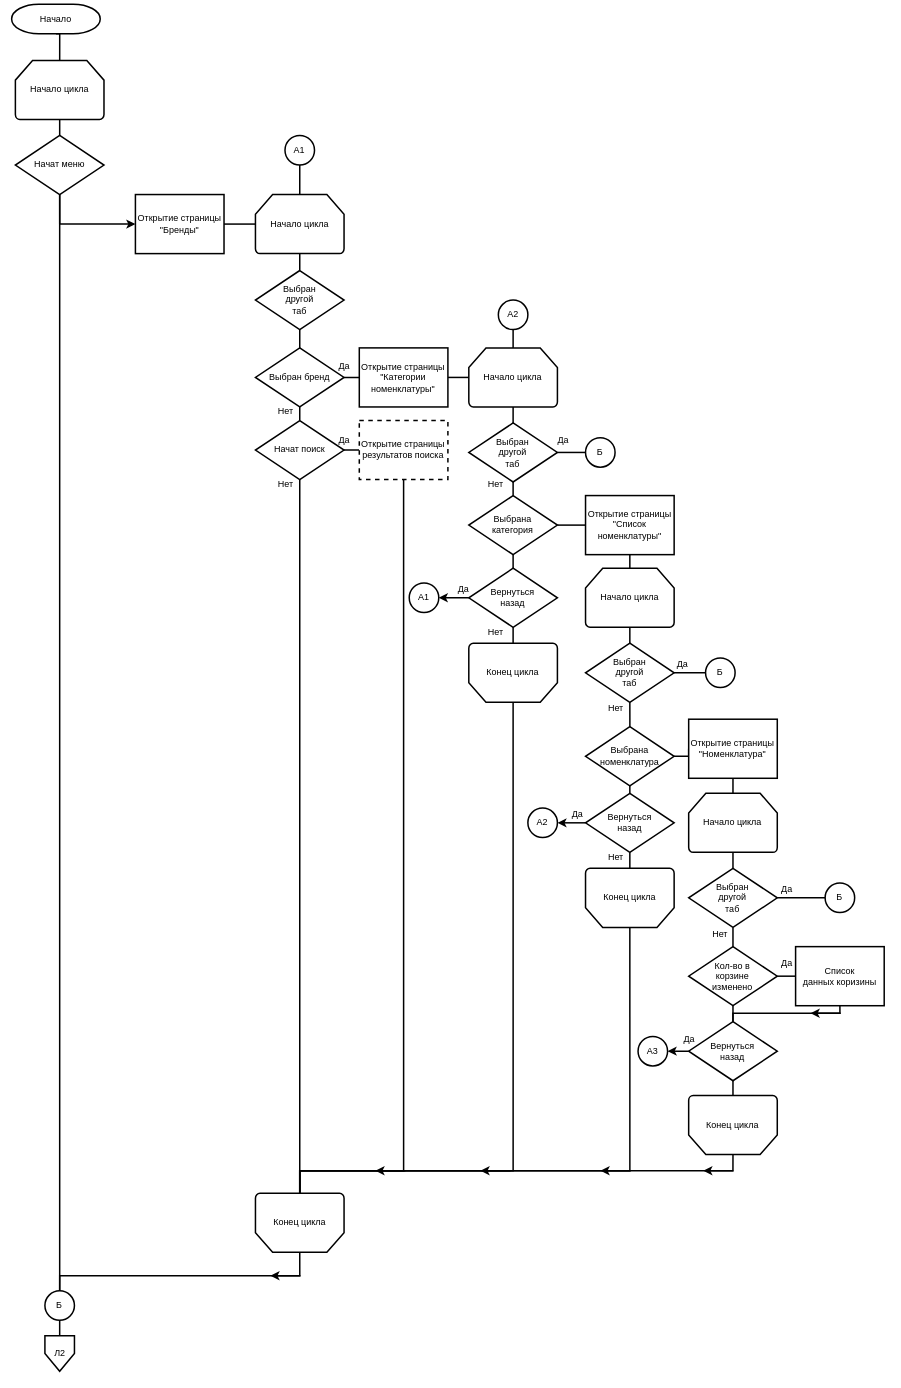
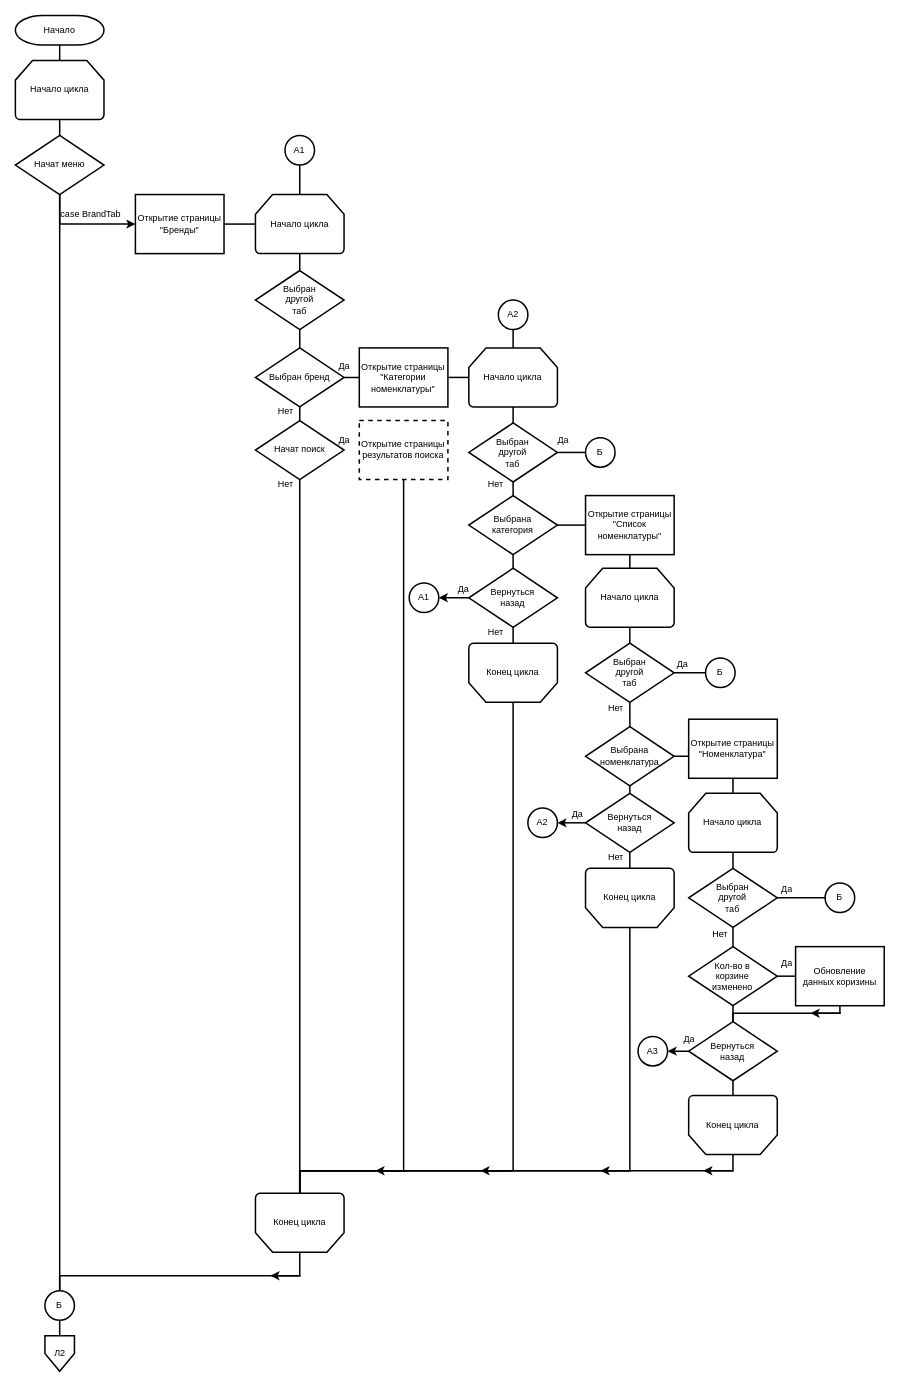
- <mxCell id="3" value="Начало" style="strokeWidth=2;html=1;shape=mxgraph.flowchart.terminator;whiteSpace=wrap;" parent="1" vertex="1"><mxGeometry x="15" y="5" width="118.11" height="39.37" as="geometry" /></mxCell>
+ <mxCell id="3" value="Начало" style="strokeWidth=2;html=1;shape=mxgraph.flowchart.terminator;whiteSpace=wrap;" parent="1" vertex="1"><mxGeometry x="20" y="20" width="118.11" height="39.37" as="geometry" /></mxCell>
+ <mxCell id="88" value="case BrandTab" style="text;html=1;align=center;verticalAlign=middle;resizable=0;points=[];autosize=1;strokeColor=none;fillColor=none;" parent="1" vertex="1"><mxGeometry x="70" y="270" width="100" height="30" as="geometry" /></mxCell>
- <mxCell id="19" style="edgeStyle=orthogonalEdgeStyle;rounded=0;orthogonalLoop=1;jettySize=auto;html=1;exitX=1;exitY=0.5;exitDx=0;exitDy=0;exitPerimeter=0;strokeWidth=2;endArrow=none;endFill=0;" parent="1" source="21" target="23" edge="1"><mxGeometry relative="1" as="geometry" /></mxCell>
- <mxCell id="83" value="Список&lt;br&gt;данных коризины" style="rounded=0;whiteSpace=wrap;html=1;absoluteArcSize=1;arcSize=14;strokeWidth=2;" parent="1" vertex="1"><mxGeometry x="1060" y="1261.26" width="118.11" height="78.74" as="geometry" /></mxCell>
+ <mxCell id="83" value="Обновление&lt;br&gt;данных коризины" style="rounded=0;whiteSpace=wrap;html=1;absoluteArcSize=1;arcSize=14;strokeWidth=2;" parent="1" vertex="1"><mxGeometry x="1060" y="1261.26" width="118.11" height="78.74" as="geometry" /></mxCell>
